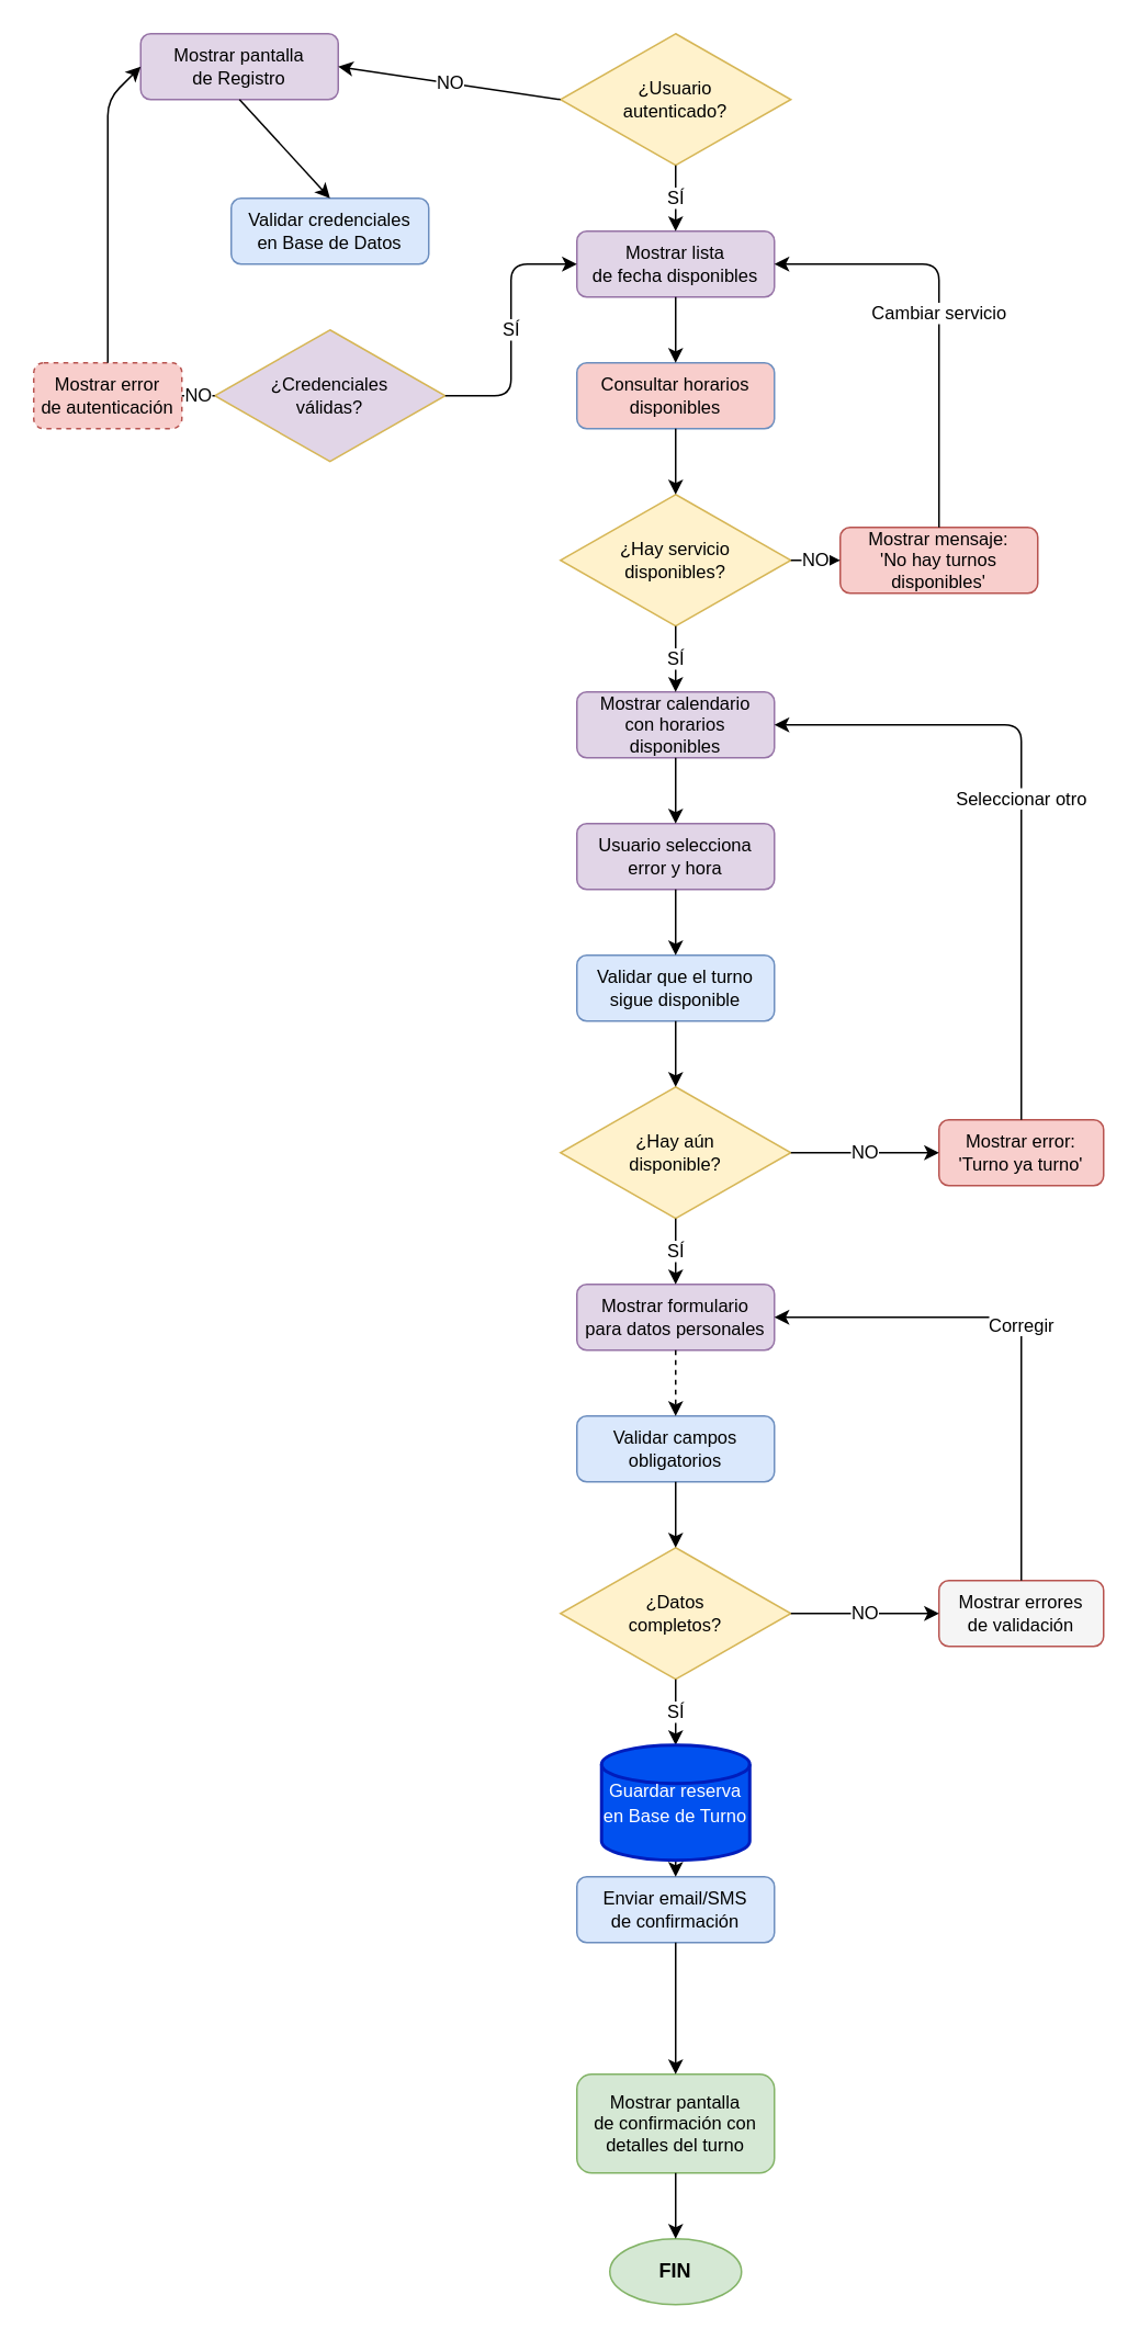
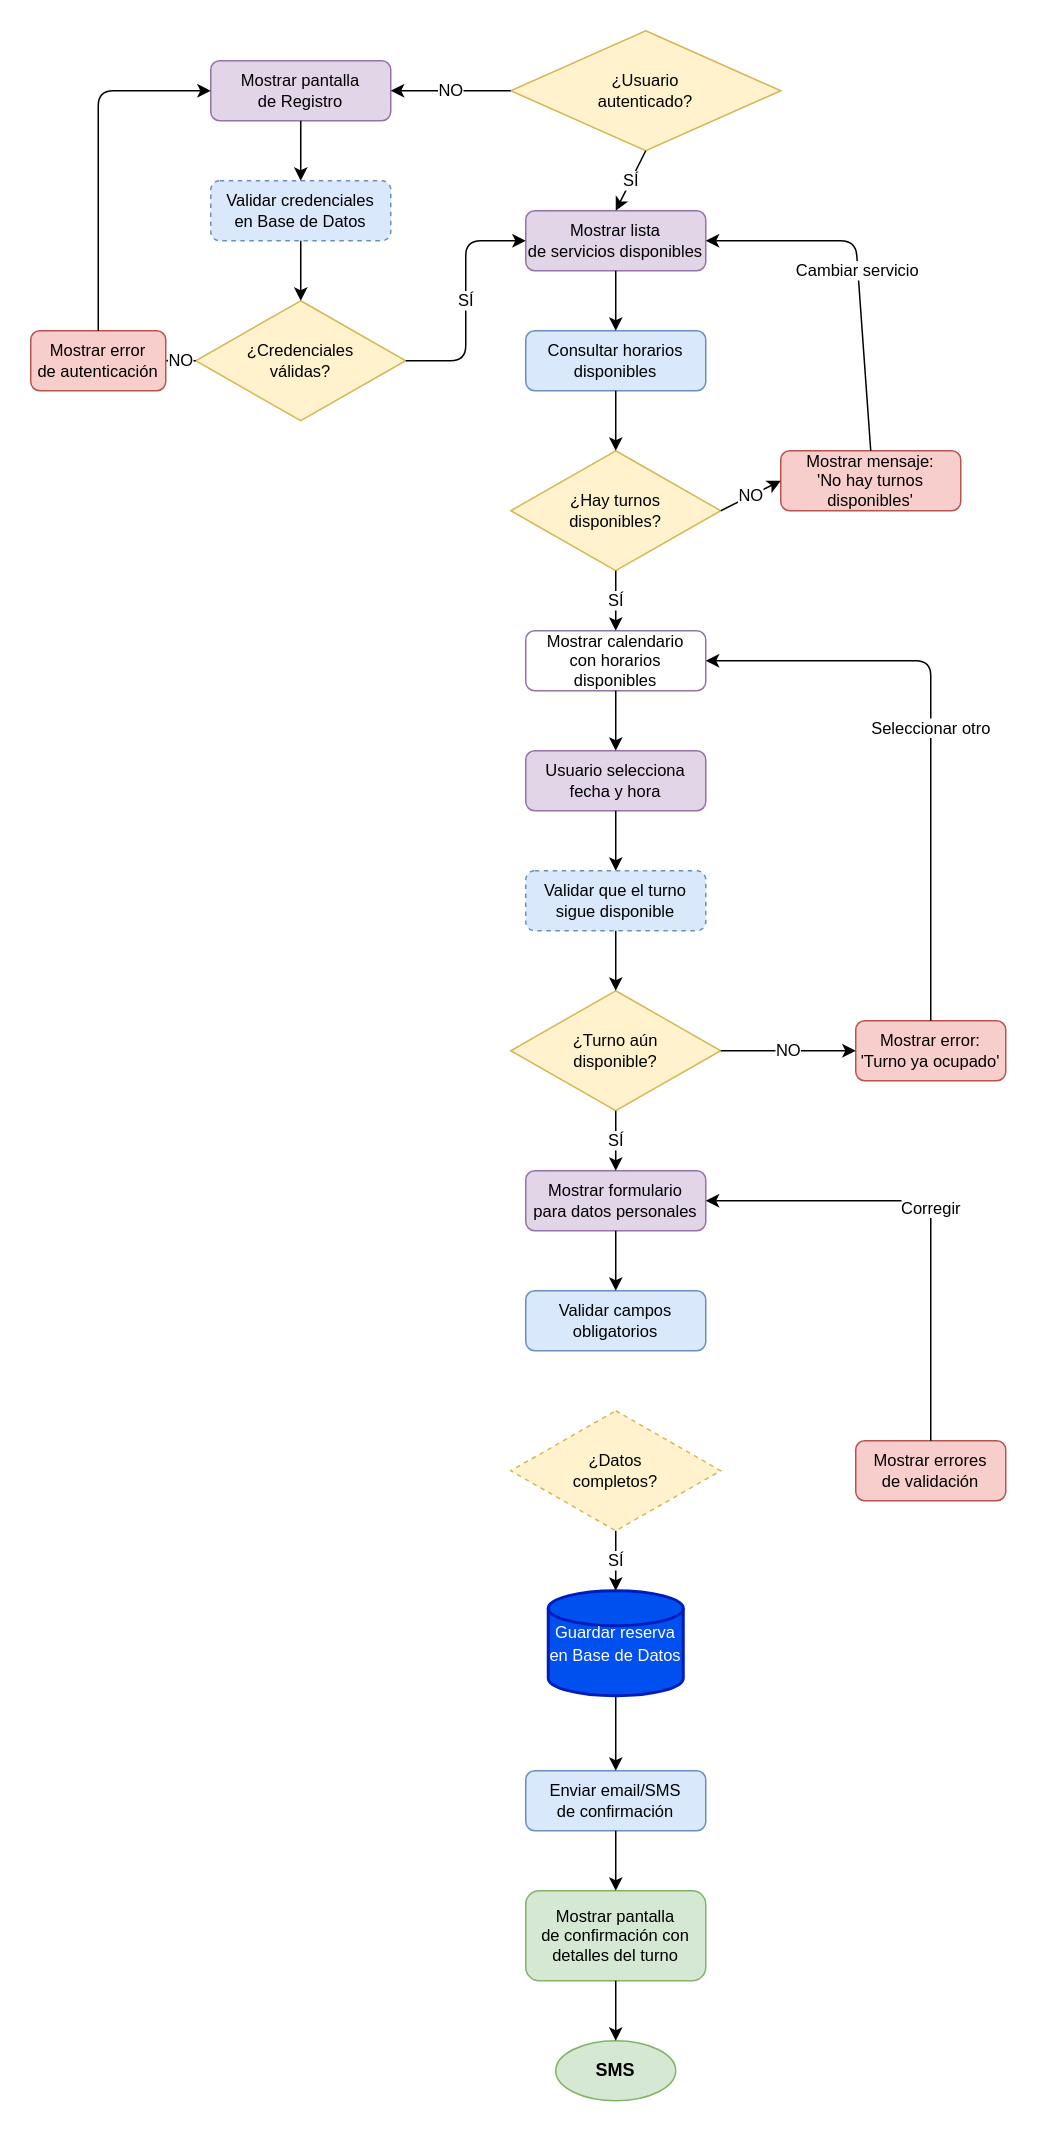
- <mxCell id="3" value="Mostrar pantalla&lt;br&gt;de Registro" style="rounded=1;whiteSpace=wrap;html=1;fillColor=#e1d5e7;strokeColor=#9673a6;fontSize=11" parent="1" vertex="1"><mxGeometry x="85" y="20" width="120" height="40" as="geometry" /></mxCell>
+ <mxCell id="3" value="Mostrar pantalla&lt;br&gt;de Registro" style="rounded=1;whiteSpace=wrap;html=1;fillColor=#e1d5e7;strokeColor=#9673a6;fontSize=11" parent="1" vertex="1"><mxGeometry x="140" y="40" width="120" height="40" as="geometry" /></mxCell>
- <mxCell id="2" value="¿Usuario&#10;autenticado?" style="rhombus;whiteSpace=wrap;html=1;fillColor=#fff2cc;strokeColor=#d6b656;fontSize=11" parent="1" vertex="1"><mxGeometry x="340" y="20" width="140" height="80" as="geometry" /></mxCell>
+ <mxCell id="2" value="¿Usuario&#10;autenticado?" style="rhombus;whiteSpace=wrap;html=1;fillColor=#fff2cc;strokeColor=#d6b656;fontSize=11" parent="1" vertex="1"><mxGeometry x="340" y="20" width="180" height="80" as="geometry" /></mxCell>
- <mxCell id="4" value="Validar credenciales&#10;en Base de Datos" style="rounded=1;whiteSpace=wrap;html=1;fillColor=#dae8fc;strokeColor=#6c8ebf;fontSize=11" parent="1" vertex="1"><mxGeometry x="140" y="120" width="120" height="40" as="geometry" /></mxCell>
+ <mxCell id="4" value="Validar credenciales&#10;en Base de Datos" style="rounded=1;whiteSpace=wrap;html=1;fillColor=#dae8fc;strokeColor=#6c8ebf;fontSize=11;dashed=1;" parent="1" vertex="1"><mxGeometry x="140" y="120" width="120" height="40" as="geometry" /></mxCell>
- <mxCell id="7" value="Mostrar lista&#10;de fecha disponibles" style="rounded=1;whiteSpace=wrap;html=1;fillColor=#e1d5e7;strokeColor=#9673a6;fontSize=11" parent="1" vertex="1"><mxGeometry x="350" y="140" width="120" height="40" as="geometry" /></mxCell>
+ <mxCell id="7" value="Mostrar lista&#10;de servicios disponibles" style="rounded=1;whiteSpace=wrap;html=1;fillColor=#e1d5e7;strokeColor=#9673a6;fontSize=11" parent="1" vertex="1"><mxGeometry x="350" y="140" width="120" height="40" as="geometry" /></mxCell>
+ <mxCell id="26" value="" style="endArrow=classic;html=1;exitX=0.5;exitY=1;entryX=0.5;entryY=0;" parent="1" source="4" target="5" edge="1"><mxGeometry width="50" height="50" relative="1" as="geometry"><mxPoint x="390" y="180" as="sourcePoint" /><mxPoint x="440" y="130" as="targetPoint" /></mxGeometry></mxCell>
- <mxCell id="6" value="Mostrar error&#10;de autenticación" style="rounded=1;whiteSpace=wrap;html=1;fillColor=#f8cecc;strokeColor=#b85450;fontSize=11;dashed=1;" parent="1" vertex="1"><mxGeometry x="20" y="220" width="90" height="40" as="geometry" /></mxCell>
+ <mxCell id="6" value="Mostrar error&#10;de autenticación" style="rounded=1;whiteSpace=wrap;html=1;fillColor=#f8cecc;strokeColor=#b85450;fontSize=11" parent="1" vertex="1"><mxGeometry x="20" y="220" width="90" height="40" as="geometry" /></mxCell>
- <mxCell id="27" value="NO" style="endArrow=none;html=1;exitX=0;exitY=0.5;entryX=1;entryY=0.5;" parent="1" source="5" target="6" edge="1"><mxGeometry width="50" height="50" relative="1" as="geometry"><mxPoint x="390" y="180" as="sourcePoint" /><mxPoint x="440" y="130" as="targetPoint" /></mxGeometry></mxCell>
+ <mxCell id="27" value="NO" style="endArrow=classic;html=1;exitX=0;exitY=0.5;entryX=1;entryY=0.5;" parent="1" source="5" target="6" edge="1"><mxGeometry width="50" height="50" relative="1" as="geometry"><mxPoint x="390" y="180" as="sourcePoint" /><mxPoint x="440" y="130" as="targetPoint" /></mxGeometry></mxCell>
- <mxCell id="5" value="¿Credenciales&#10;válidas?" style="rhombus;whiteSpace=wrap;html=1;fillColor=#e1d5e7;strokeColor=#d6b656;fontSize=11;" parent="1" vertex="1"><mxGeometry x="130" y="200" width="140" height="80" as="geometry" /></mxCell>
+ <mxCell id="5" value="¿Credenciales&#10;válidas?" style="rhombus;whiteSpace=wrap;html=1;fillColor=#fff2cc;strokeColor=#d6b656;fontSize=11" parent="1" vertex="1"><mxGeometry x="130" y="200" width="140" height="80" as="geometry" /></mxCell>
- <mxCell id="8" value="Consultar horarios&lt;br&gt;disponibles" style="rounded=1;whiteSpace=wrap;html=1;fillColor=#f8cecc;strokeColor=#6c8ebf;fontSize=11;" parent="1" vertex="1"><mxGeometry x="350" y="220" width="120" height="40" as="geometry" /></mxCell>
+ <mxCell id="8" value="Consultar horarios&lt;br&gt;disponibles" style="rounded=1;whiteSpace=wrap;html=1;fillColor=#dae8fc;strokeColor=#6c8ebf;fontSize=11" parent="1" vertex="1"><mxGeometry x="350" y="220" width="120" height="40" as="geometry" /></mxCell>
- <mxCell id="9" value="¿Hay servicio&#10;disponibles?" style="rhombus;whiteSpace=wrap;html=1;fillColor=#fff2cc;strokeColor=#d6b656;fontSize=11" parent="1" vertex="1"><mxGeometry x="340" y="300" width="140" height="80" as="geometry" /></mxCell>
+ <mxCell id="9" value="¿Hay turnos&#10;disponibles?" style="rhombus;whiteSpace=wrap;html=1;fillColor=#fff2cc;strokeColor=#d6b656;fontSize=11" parent="1" vertex="1"><mxGeometry x="340" y="300" width="140" height="80" as="geometry" /></mxCell>
- <mxCell id="10" value="Mostrar mensaje:&#10;'No hay turnos disponibles'" style="rounded=1;whiteSpace=wrap;html=1;fillColor=#f8cecc;strokeColor=#b85450;fontSize=11" parent="1" vertex="1"><mxGeometry x="510" y="320" width="120" height="40" as="geometry" /></mxCell>
+ <mxCell id="10" value="Mostrar mensaje:&#10;'No hay turnos disponibles'" style="rounded=1;whiteSpace=wrap;html=1;fillColor=#f8cecc;strokeColor=#b85450;fontSize=11" parent="1" vertex="1"><mxGeometry x="520" y="300" width="120" height="40" as="geometry" /></mxCell>
- <mxCell id="11" value="Mostrar calendario&#10;con horarios disponibles" style="rounded=1;whiteSpace=wrap;html=1;fillColor=#e1d5e7;strokeColor=#9673a6;fontSize=11" parent="1" vertex="1"><mxGeometry x="350" y="420" width="120" height="40" as="geometry" /></mxCell>
+ <mxCell id="11" value="Mostrar calendario&#10;con horarios disponibles" style="rounded=1;whiteSpace=wrap;html=1;fillColor=#ffffff;strokeColor=#9673a6;fontSize=11;" parent="1" vertex="1"><mxGeometry x="350" y="420" width="120" height="40" as="geometry" /></mxCell>
- <mxCell id="12" value="Usuario selecciona&#10;error y hora" style="rounded=1;whiteSpace=wrap;html=1;fillColor=#e1d5e7;strokeColor=#9673a6;fontSize=11" parent="1" vertex="1"><mxGeometry x="350" y="500" width="120" height="40" as="geometry" /></mxCell>
+ <mxCell id="12" value="Usuario selecciona&#10;fecha y hora" style="rounded=1;whiteSpace=wrap;html=1;fillColor=#e1d5e7;strokeColor=#9673a6;fontSize=11" parent="1" vertex="1"><mxGeometry x="350" y="500" width="120" height="40" as="geometry" /></mxCell>
- <mxCell id="13" value="Validar que el turno&#10;sigue disponible" style="rounded=1;whiteSpace=wrap;html=1;fillColor=#dae8fc;strokeColor=#6c8ebf;fontSize=11" parent="1" vertex="1"><mxGeometry x="350" y="580" width="120" height="40" as="geometry" /></mxCell>
+ <mxCell id="13" value="Validar que el turno&#10;sigue disponible" style="rounded=1;whiteSpace=wrap;html=1;fillColor=#dae8fc;strokeColor=#6c8ebf;fontSize=11;dashed=1;" parent="1" vertex="1"><mxGeometry x="350" y="580" width="120" height="40" as="geometry" /></mxCell>
- <mxCell id="14" value="¿Hay aún&#10;disponible?" style="rhombus;whiteSpace=wrap;html=1;fillColor=#fff2cc;strokeColor=#d6b656;fontSize=11" parent="1" vertex="1"><mxGeometry x="340" y="660" width="140" height="80" as="geometry" /></mxCell>
+ <mxCell id="14" value="¿Turno aún&#10;disponible?" style="rhombus;whiteSpace=wrap;html=1;fillColor=#fff2cc;strokeColor=#d6b656;fontSize=11" parent="1" vertex="1"><mxGeometry x="340" y="660" width="140" height="80" as="geometry" /></mxCell>
- <mxCell id="15" value="Mostrar error:&#10;'Turno ya turno'" style="rounded=1;whiteSpace=wrap;html=1;fillColor=#f8cecc;strokeColor=#b85450;fontSize=11" parent="1" vertex="1"><mxGeometry x="570" y="680" width="100" height="40" as="geometry" /></mxCell>
+ <mxCell id="15" value="Mostrar error:&#10;'Turno ya ocupado'" style="rounded=1;whiteSpace=wrap;html=1;fillColor=#f8cecc;strokeColor=#b85450;fontSize=11" parent="1" vertex="1"><mxGeometry x="570" y="680" width="100" height="40" as="geometry" /></mxCell>
- <mxCell id="41" value="" style="endArrow=classic;html=1;exitX=0.5;exitY=1;entryX=0.5;entryY=0;dashed=1;" parent="1" source="16" target="17" edge="1"><mxGeometry width="50" height="50" relative="1" as="geometry"><mxPoint x="390" y="180" as="sourcePoint" /><mxPoint x="440" y="130" as="targetPoint" /></mxGeometry></mxCell>
+ <mxCell id="41" value="" style="endArrow=classic;html=1;exitX=0.5;exitY=1;entryX=0.5;entryY=0;" parent="1" source="16" target="17" edge="1"><mxGeometry width="50" height="50" relative="1" as="geometry"><mxPoint x="390" y="180" as="sourcePoint" /><mxPoint x="440" y="130" as="targetPoint" /></mxGeometry></mxCell>
- <mxCell id="42" value="" style="endArrow=classic;html=1;exitX=0.5;exitY=1;entryX=0.5;entryY=0;" parent="1" source="17" target="18" edge="1"><mxGeometry width="50" height="50" relative="1" as="geometry"><mxPoint x="390" y="180" as="sourcePoint" /><mxPoint x="440" y="130" as="targetPoint" /></mxGeometry></mxCell>
- <mxCell id="18" value="¿Datos&#10;completos?" style="rhombus;whiteSpace=wrap;html=1;fillColor=#fff2cc;strokeColor=#d6b656;fontSize=11" parent="1" vertex="1"><mxGeometry x="340" y="940" width="140" height="80" as="geometry" /></mxCell>
+ <mxCell id="18" value="¿Datos&#10;completos?" style="rhombus;whiteSpace=wrap;html=1;fillColor=#fff2cc;strokeColor=#d6b656;fontSize=11;dashed=1;" parent="1" vertex="1"><mxGeometry x="340" y="940" width="140" height="80" as="geometry" /></mxCell>
- <mxCell id="43" value="NO" style="endArrow=classic;html=1;exitX=1;exitY=0.5;entryX=0;entryY=0.5;" parent="1" source="18" target="19" edge="1"><mxGeometry width="50" height="50" relative="1" as="geometry"><mxPoint x="390" y="180" as="sourcePoint" /><mxPoint x="440" y="130" as="targetPoint" /></mxGeometry></mxCell>
- <mxCell id="19" value="Mostrar errores&#10;de validación" style="rounded=1;whiteSpace=wrap;html=1;fillColor=#f5f5f5;strokeColor=#b85450;fontSize=11;" parent="1" vertex="1"><mxGeometry x="570" y="960" width="100" height="40" as="geometry" /></mxCell>
+ <mxCell id="19" value="Mostrar errores&#10;de validación" style="rounded=1;whiteSpace=wrap;html=1;fillColor=#f8cecc;strokeColor=#b85450;fontSize=11" parent="1" vertex="1"><mxGeometry x="570" y="960" width="100" height="40" as="geometry" /></mxCell>
- <mxCell id="49" value="&lt;span style=&quot;color: rgb(255, 255, 255); font-size: 11px;&quot;&gt;Guardar reserva&lt;/span&gt;&lt;br style=&quot;color: rgb(255, 255, 255); font-size: 11px;&quot;&gt;&lt;span style=&quot;color: rgb(255, 255, 255); font-size: 11px;&quot;&gt;en Base de Turno&lt;/span&gt;" style="strokeWidth=2;html=1;shape=mxgraph.flowchart.database;whiteSpace=wrap;fillColor=#0050ef;fontColor=#ffffff;strokeColor=#001DBC;" parent="1" vertex="1"><mxGeometry x="365" y="1060" width="90" height="70" as="geometry" /></mxCell>
+ <mxCell id="49" value="&lt;span style=&quot;color: rgb(255, 255, 255); font-size: 11px;&quot;&gt;Guardar reserva&lt;/span&gt;&lt;br style=&quot;color: rgb(255, 255, 255); font-size: 11px;&quot;&gt;&lt;span style=&quot;color: rgb(255, 255, 255); font-size: 11px;&quot;&gt;en Base de Datos&lt;/span&gt;" style="strokeWidth=2;html=1;shape=mxgraph.flowchart.database;whiteSpace=wrap;fillColor=#0050ef;fontColor=#ffffff;strokeColor=#001DBC;" parent="1" vertex="1"><mxGeometry x="365" y="1060" width="90" height="70" as="geometry" /></mxCell>
- <mxCell id="20" value="Enviar email/SMS&#10;de confirmación" style="rounded=1;whiteSpace=wrap;html=1;fillColor=#dae8fc;strokeColor=#6c8ebf;fontSize=11" parent="1" vertex="1"><mxGeometry x="350" y="1140" width="120" height="40" as="geometry" /></mxCell>
+ <mxCell id="20" value="Enviar email/SMS&#10;de confirmación" style="rounded=1;whiteSpace=wrap;html=1;fillColor=#dae8fc;strokeColor=#6c8ebf;fontSize=11" parent="1" vertex="1"><mxGeometry x="350" y="1180" width="120" height="40" as="geometry" /></mxCell>
- <mxCell id="22" value="FIN" style="ellipse;whiteSpace=wrap;html=1;fillColor=#d5e8d4;strokeColor=#82b366;fontSize=12;fontStyle=1" parent="1" vertex="1"><mxGeometry x="370" y="1360" width="80" height="40" as="geometry" /></mxCell>
+ <mxCell id="22" value="SMS" style="ellipse;whiteSpace=wrap;html=1;fillColor=#d5e8d4;strokeColor=#82b366;fontSize=12;fontStyle=1" parent="1" vertex="1"><mxGeometry x="370" y="1360" width="80" height="40" as="geometry" /></mxCell>
